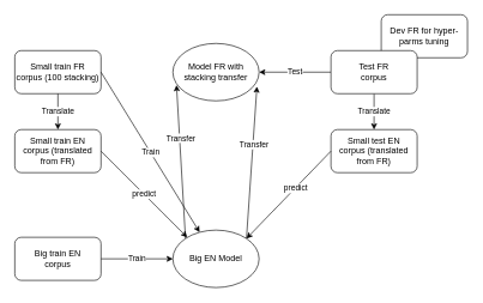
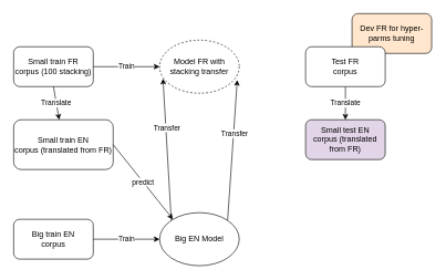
- <mxCell id="20" value="Dev FR for hyper-parms tuning" style="rounded=1;whiteSpace=wrap;html=1;" vertex="1" parent="1"><mxGeometry x="530" y="20" width="120" height="60" as="geometry" /></mxCell>
+ <mxCell id="20" value="Dev FR for hyper-parms tuning" style="rounded=1;whiteSpace=wrap;html=1;fillColor=#ffe6cc;" vertex="1" parent="1"><mxGeometry x="530" y="20" width="120" height="60" as="geometry" /></mxCell>
- <mxCell id="3" value="&lt;div&gt;Model FR with&lt;/div&gt;&lt;div&gt;stacking transfer&lt;br&gt;&lt;/div&gt;" style="ellipse;whiteSpace=wrap;html=1;" vertex="1" parent="1"><mxGeometry x="240" y="60" width="120" height="80" as="geometry" /></mxCell>
+ <mxCell id="3" value="&lt;div&gt;Model FR with&lt;/div&gt;&lt;div&gt;stacking transfer&lt;br&gt;&lt;/div&gt;" style="ellipse;whiteSpace=wrap;html=1;dashed=1;" vertex="1" parent="1"><mxGeometry x="240" y="60" width="120" height="80" as="geometry" /></mxCell>
- <mxCell id="5" value="Test" style="endArrow=classic;html=1;entryX=1;entryY=0.5;entryDx=0;entryDy=0;exitX=0;exitY=0.5;exitDx=0;exitDy=0;" edge="1" parent="1" source="21" target="3"><mxGeometry width="50" height="50" relative="1" as="geometry"><mxPoint x="380" y="260" as="sourcePoint" /><mxPoint x="430" y="210" as="targetPoint" /></mxGeometry></mxCell>
- <mxCell id="4" value="Train" style="endArrow=classic;html=1;exitX=1;exitY=0.5;exitDx=0;exitDy=0;" edge="1" parent="1" source="2" target="7"><mxGeometry width="50" height="50" relative="1" as="geometry"><mxPoint x="380" y="260" as="sourcePoint" /><mxPoint x="430" y="210" as="targetPoint" /></mxGeometry></mxCell>
+ <mxCell id="4" value="Train" style="endArrow=classic;html=1;exitX=1;exitY=0.5;exitDx=0;exitDy=0;entryX=0;entryY=0.5;entryDx=0;entryDy=0;" edge="1" parent="1" source="2" target="3"><mxGeometry width="50" height="50" relative="1" as="geometry"><mxPoint x="380" y="260" as="sourcePoint" /><mxPoint x="430" y="210" as="targetPoint" /></mxGeometry></mxCell>
- <mxCell id="10" value="&lt;div&gt;Small train EN&lt;/div&gt;&lt;div&gt;corpus (translated from FR)&lt;br&gt;&lt;/div&gt;" style="rounded=1;whiteSpace=wrap;html=1;" vertex="1" parent="1"><mxGeometry x="20" y="180" width="120" height="60" as="geometry" /></mxCell>
+ <mxCell id="10" value="&lt;div&gt;Small train EN&lt;/div&gt;&lt;div&gt;corpus (translated from FR)&lt;br&gt;&lt;/div&gt;" style="rounded=1;whiteSpace=wrap;html=1;" vertex="1" parent="1"><mxGeometry x="20" y="180" width="150" height="75" as="geometry" /></mxCell>
- <mxCell id="12" value="&lt;div&gt;Small test EN&lt;/div&gt;&lt;div&gt;corpus (translated from FR)&lt;br&gt;&lt;/div&gt;" style="rounded=1;whiteSpace=wrap;html=1;" vertex="1" parent="1"><mxGeometry x="460" y="180" width="120" height="60" as="geometry" /></mxCell>
+ <mxCell id="12" value="&lt;div&gt;Small test EN&lt;/div&gt;&lt;div&gt;corpus (translated from FR)&lt;br&gt;&lt;/div&gt;" style="rounded=1;whiteSpace=wrap;html=1;fillColor=#e1d5e7;" vertex="1" parent="1"><mxGeometry x="460" y="180" width="120" height="60" as="geometry" /></mxCell>
- <mxCell id="16" value="" style="endArrow=classic;html=1;exitX=0;exitY=0.5;exitDx=0;exitDy=0;entryX=1;entryY=0;entryDx=0;entryDy=0;" edge="1" parent="1" source="12" target="7"><mxGeometry width="50" height="50" relative="1" as="geometry"><mxPoint x="380" y="260" as="sourcePoint" /><mxPoint x="430" y="210" as="targetPoint" /></mxGeometry></mxCell>
- <mxCell id="17" value="predict" style="edgeLabel;html=1;align=center;verticalAlign=middle;resizable=0;points=[];" vertex="1" connectable="0" parent="16"><mxGeometry x="-0.164" relative="1" as="geometry"><mxPoint as="offset" /></mxGeometry></mxCell>
